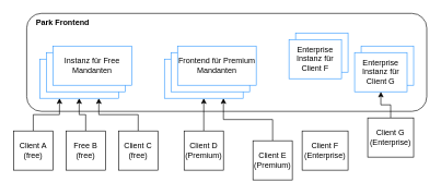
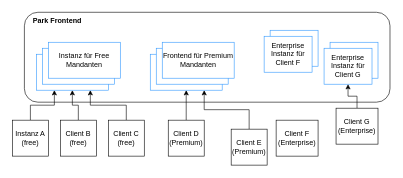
- <mxCell id="4" value="Client A (free)" style="whiteSpace=wrap;html=1;aspect=fixed;" parent="1" vertex="1"><mxGeometry x="20" y="200" width="60" height="60" as="geometry" /></mxCell>
+ <mxCell id="4" value="Instanz A (free)" style="whiteSpace=wrap;html=1;aspect=fixed;" parent="1" vertex="1"><mxGeometry x="20" y="200" width="60" height="60" as="geometry" /></mxCell>
- <mxCell id="6" value="Free B (free)" style="whiteSpace=wrap;html=1;aspect=fixed;" parent="1" vertex="1"><mxGeometry x="100" y="200" width="60" height="60" as="geometry" /></mxCell>
+ <mxCell id="6" value="Client B (free)" style="whiteSpace=wrap;html=1;aspect=fixed;" parent="1" vertex="1"><mxGeometry x="100" y="200" width="60" height="60" as="geometry" /></mxCell>
